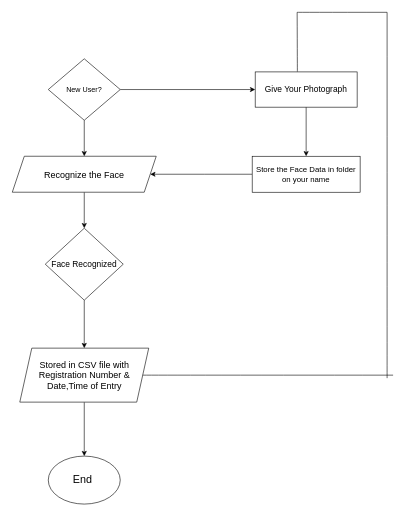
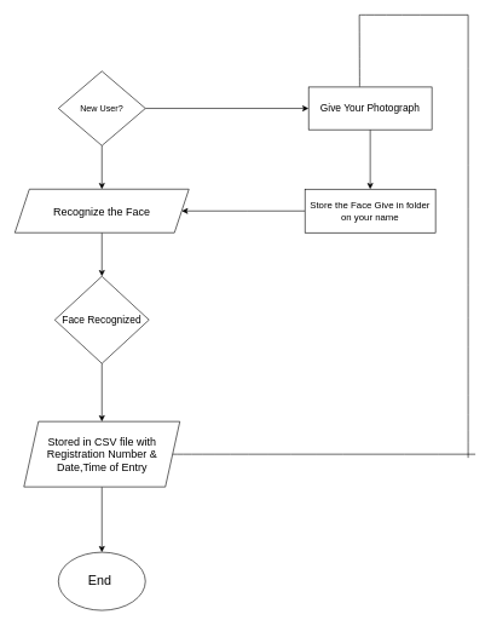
- <mxCell id="12" value="&lt;font style=&quot;font-size: 13px; color: light-dark(rgb(0, 0, 0), rgb(0, 0, 0));&quot;&gt;Store the Face Data in folder on your name&lt;/font&gt;" style="rounded=0;whiteSpace=wrap;html=1;fillColor=light-dark(#FFFFFF,#66B2FF);" vertex="1" parent="1"><mxGeometry x="420" y="260" width="180" height="60" as="geometry" /></mxCell>
+ <mxCell id="12" value="&lt;font style=&quot;font-size: 13px; color: light-dark(rgb(0, 0, 0), rgb(0, 0, 0));&quot;&gt;Store the Face Give in folder on your name&lt;/font&gt;" style="rounded=0;whiteSpace=wrap;html=1;fillColor=light-dark(#FFFFFF,#66B2FF);" vertex="1" parent="1"><mxGeometry x="420" y="260" width="180" height="60" as="geometry" /></mxCell>
